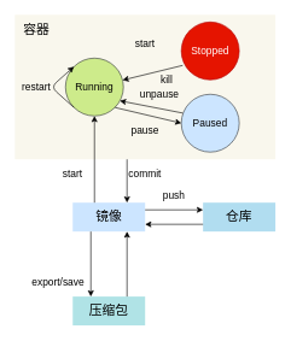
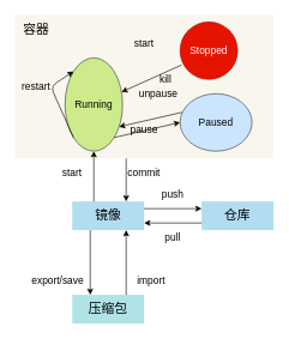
- <mxCell id="15" value="&lt;font style=&quot;font-size: 14px&quot;&gt;Running&lt;/font&gt;" style="ellipse;whiteSpace=wrap;html=1;aspect=fixed;fillColor=#cdeb8b;strokeColor=#36393d;" vertex="1" parent="1"><mxGeometry x="90" y="80" width="80" height="80" as="geometry" /></mxCell>
+ <mxCell id="15" value="&lt;font style=&quot;font-size: 14px&quot;&gt;Running&lt;/font&gt;" style="ellipse;whiteSpace=wrap;html=1;aspect=fixed;fillColor=#cdeb8b;strokeColor=#36393d;" vertex="1" parent="1"><mxGeometry x="90" y="80" width="80" height="130" as="geometry" /></mxCell>
- <mxCell id="17" value="&lt;font style=&quot;font-size: 14px&quot;&gt;Paused&lt;/font&gt;" style="ellipse;whiteSpace=wrap;html=1;aspect=fixed;fillColor=#cce5ff;strokeColor=#36393d;" vertex="1" parent="1"><mxGeometry x="250" y="130" width="80" height="80" as="geometry" /></mxCell>
+ <mxCell id="17" value="&lt;font style=&quot;font-size: 14px&quot;&gt;Paused&lt;/font&gt;" style="ellipse;whiteSpace=wrap;html=1;aspect=fixed;fillColor=#cce5ff;strokeColor=#36393d;" vertex="1" parent="1"><mxGeometry x="250" y="130" width="100" height="80" as="geometry" /></mxCell>
- <mxCell id="2" value="&lt;font style=&quot;font-size: 18px&quot;&gt;镜像&lt;/font&gt;" style="rounded=0;whiteSpace=wrap;html=1;fillColor=#cce5ff;strokeColor=none;" vertex="1" parent="1"><mxGeometry x="100" y="280" width="100" height="40" as="geometry" /></mxCell>
+ <mxCell id="2" value="&lt;font style=&quot;font-size: 18px&quot;&gt;镜像&lt;/font&gt;" style="rounded=0;whiteSpace=wrap;html=1;fillColor=#b1ddf0;strokeColor=none;" vertex="1" parent="1"><mxGeometry x="100" y="280" width="100" height="40" as="geometry" /></mxCell>
+ <mxCell id="12" value="&lt;font style=&quot;font-size: 14px&quot;&gt;pull&lt;/font&gt;" style="text;html=1;strokeColor=none;fillColor=none;align=center;verticalAlign=middle;whiteSpace=wrap;rounded=0;" vertex="1" parent="1"><mxGeometry x="220" y="320" width="40" height="20" as="geometry" /></mxCell>
+ <mxCell id="7" value="&lt;font style=&quot;font-size: 14px&quot;&gt;import&lt;/font&gt;" style="text;html=1;strokeColor=none;fillColor=none;align=center;verticalAlign=middle;whiteSpace=wrap;rounded=0;" vertex="1" parent="1"><mxGeometry x="190" y="380" width="40" height="20" as="geometry" /></mxCell>
